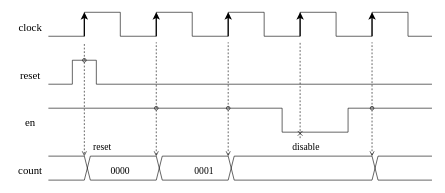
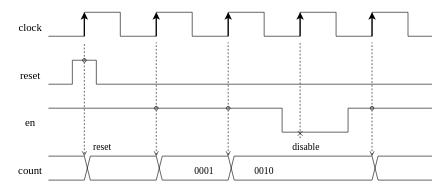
- <mxCell id="17" value="0000" style="text;html=1;align=center;verticalAlign=middle;whiteSpace=wrap;rounded=0;fontFamily=Lucida Console;fontSize=16;" vertex="1" parent="1"><mxGeometry x="170" y="270" width="60" height="30" as="geometry" /></mxCell>
+ <mxCell id="18" value="0010" style="text;html=1;align=center;verticalAlign=middle;whiteSpace=wrap;rounded=0;fontFamily=Lucida Console;fontSize=16;" vertex="1" parent="1"><mxGeometry x="410" y="270" width="60" height="30" as="geometry" /></mxCell>
